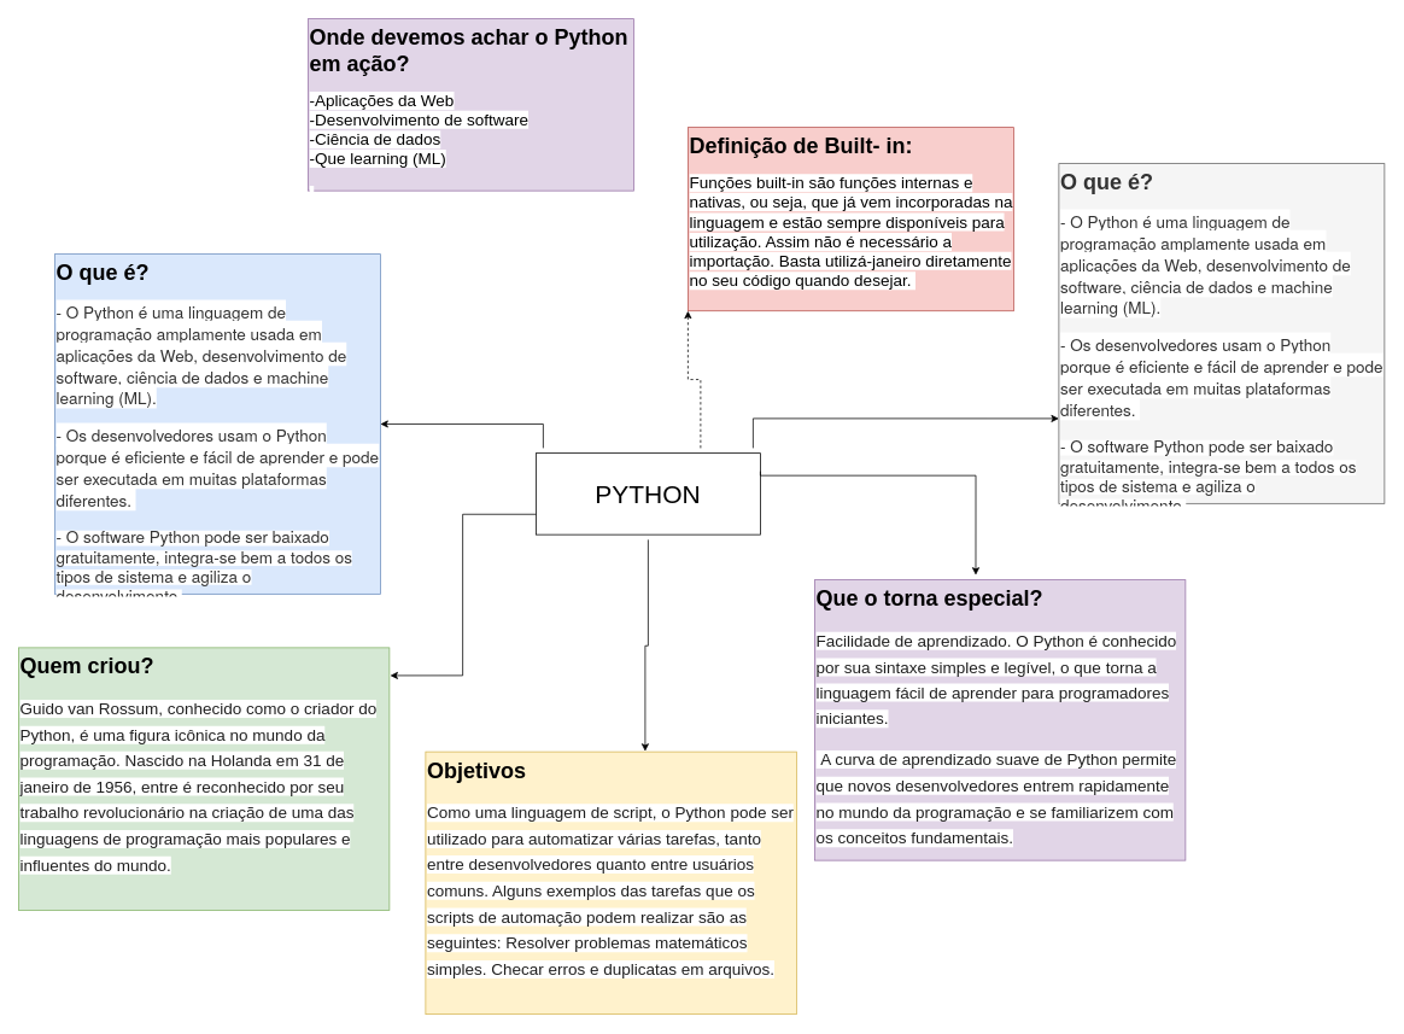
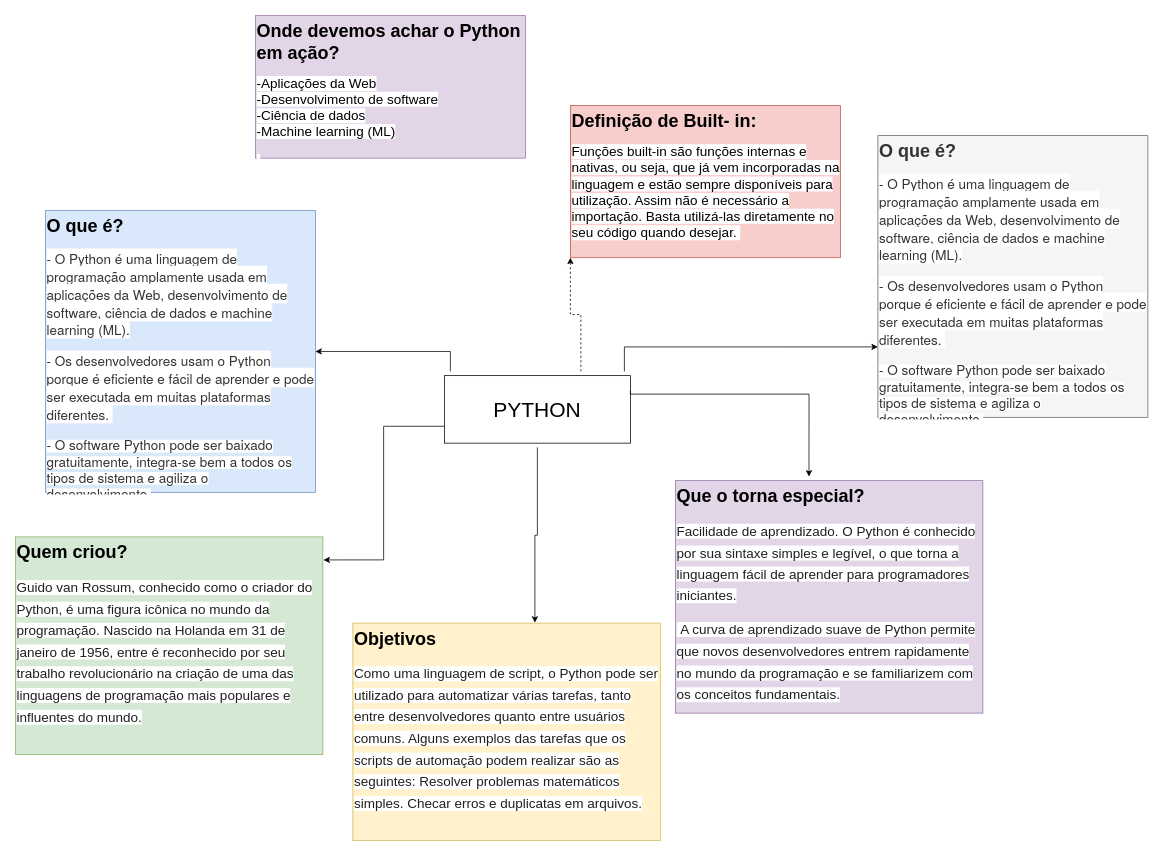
- <mxCell id="15" value="&lt;h1 style=&quot;margin-top: 0px;&quot;&gt;Onde devemos achar o Python em ação?&lt;/h1&gt;&lt;div style=&quot;font-size: 18px;&quot;&gt;&lt;font style=&quot;font-size: 18px; background-color: rgb(255, 255, 255);&quot;&gt;-Aplicações da Web&lt;/font&gt;&lt;/div&gt;&lt;div style=&quot;font-size: 18px;&quot;&gt;&lt;font style=&quot;font-size: 18px; background-color: rgb(255, 255, 255);&quot;&gt;-Desenvolvimento de software&lt;/font&gt;&lt;/div&gt;&lt;div style=&quot;font-size: 18px;&quot;&gt;&lt;font style=&quot;font-size: 18px; background-color: rgb(255, 255, 255);&quot;&gt;-Ciência de dados&lt;/font&gt;&lt;/div&gt;&lt;div style=&quot;font-size: 18px;&quot;&gt;&lt;font style=&quot;font-size: 18px; background-color: rgb(255, 255, 255);&quot;&gt;-Que learning (ML)&lt;br&gt;&lt;/font&gt;&lt;/div&gt;&lt;p style=&quot;font-size: 18px;&quot;&gt;&lt;span style=&quot;color: rgb(71, 71, 71); font-family: &amp;quot;Google Sans&amp;quot;, arial, sans-serif; background-color: rgb(255, 255, 255);&quot;&gt;&lt;font style=&quot;font-size: 18px;&quot;&gt;&amp;nbsp;&lt;/font&gt;&lt;/span&gt;&lt;/p&gt;" style="text;html=1;whiteSpace=wrap;overflow=hidden;rounded=0;fillColor=#e1d5e7;strokeColor=#9673a6;" vertex="1" parent="1"><mxGeometry x="340" y="20" width="360" height="190" as="geometry" /></mxCell>
+ <mxCell id="15" value="&lt;h1 style=&quot;margin-top: 0px;&quot;&gt;Onde devemos achar o Python em ação?&lt;/h1&gt;&lt;div style=&quot;font-size: 18px;&quot;&gt;&lt;font style=&quot;font-size: 18px; background-color: rgb(255, 255, 255);&quot;&gt;-Aplicações da Web&lt;/font&gt;&lt;/div&gt;&lt;div style=&quot;font-size: 18px;&quot;&gt;&lt;font style=&quot;font-size: 18px; background-color: rgb(255, 255, 255);&quot;&gt;-Desenvolvimento de software&lt;/font&gt;&lt;/div&gt;&lt;div style=&quot;font-size: 18px;&quot;&gt;&lt;font style=&quot;font-size: 18px; background-color: rgb(255, 255, 255);&quot;&gt;-Ciência de dados&lt;/font&gt;&lt;/div&gt;&lt;div style=&quot;font-size: 18px;&quot;&gt;&lt;font style=&quot;font-size: 18px; background-color: rgb(255, 255, 255);&quot;&gt;-Machine learning (ML)&lt;br&gt;&lt;/font&gt;&lt;/div&gt;&lt;p style=&quot;font-size: 18px;&quot;&gt;&lt;span style=&quot;color: rgb(71, 71, 71); font-family: &amp;quot;Google Sans&amp;quot;, arial, sans-serif; background-color: rgb(255, 255, 255);&quot;&gt;&lt;font style=&quot;font-size: 18px;&quot;&gt;&amp;nbsp;&lt;/font&gt;&lt;/span&gt;&lt;/p&gt;" style="text;html=1;whiteSpace=wrap;overflow=hidden;rounded=0;fillColor=#e1d5e7;strokeColor=#9673a6;" vertex="1" parent="1"><mxGeometry x="340" y="20" width="360" height="190" as="geometry" /></mxCell>
- <mxCell id="16" value="&lt;h1 style=&quot;margin-top: 0px;&quot;&gt;Definição de Built- in:&lt;/h1&gt;&lt;div&gt;&lt;font style=&quot;font-size: 18px; background-color: rgb(255, 255, 255);&quot;&gt;Funções built-in são funções internas e nativas, ou seja, que já vem incorporadas na linguagem e estão sempre disponíveis para utilização. Assim não é necessário a importação. Basta utilizá-janeiro diretamente no seu código quando desejar.&amp;nbsp;&lt;/font&gt;&lt;br&gt;&lt;/div&gt;" style="text;html=1;whiteSpace=wrap;overflow=hidden;rounded=0;fillColor=#f8cecc;strokeColor=#b85450;" vertex="1" parent="1"><mxGeometry x="760" y="140" width="360" height="202.81" as="geometry" /></mxCell>
+ <mxCell id="16" value="&lt;h1 style=&quot;margin-top: 0px;&quot;&gt;Definição de Built- in:&lt;/h1&gt;&lt;div&gt;&lt;font style=&quot;font-size: 18px; background-color: rgb(255, 255, 255);&quot;&gt;Funções built-in são funções internas e nativas, ou seja, que já vem incorporadas na linguagem e estão sempre disponíveis para utilização. Assim não é necessário a importação. Basta utilizá-las diretamente no seu código quando desejar.&amp;nbsp;&lt;/font&gt;&lt;br&gt;&lt;/div&gt;" style="text;html=1;whiteSpace=wrap;overflow=hidden;rounded=0;fillColor=#f8cecc;strokeColor=#b85450;" vertex="1" parent="1"><mxGeometry x="760" y="140" width="360" height="202.81" as="geometry" /></mxCell>
